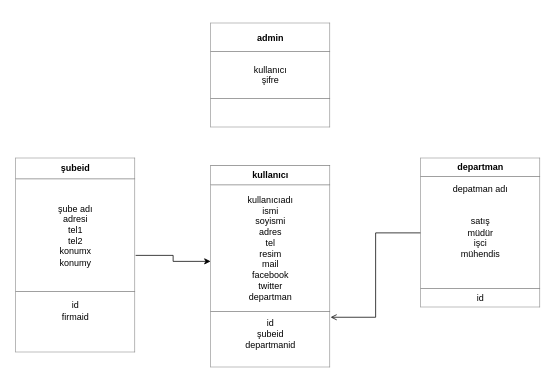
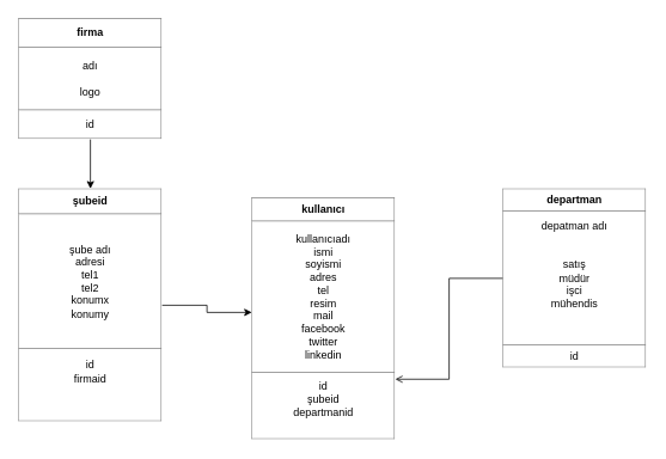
+ <mxCell id="3" value="&lt;table border=&quot;1&quot; width=&quot;100%&quot; cellpadding=&quot;4&quot; style=&quot;width: 100% ; height: 100% ; border-collapse: collapse&quot;&gt;&lt;tbody&gt;&lt;tr&gt;&lt;th align=&quot;center&quot;&gt;&lt;b&gt;firma&lt;/b&gt;&lt;/th&gt;&lt;/tr&gt;&lt;tr&gt;&lt;td align=&quot;center&quot;&gt;adı&lt;br&gt;&lt;br&gt;logo&lt;br&gt;&lt;/td&gt;&lt;/tr&gt;&lt;tr&gt;&lt;td align=&quot;center&quot;&gt;id&lt;br&gt;&lt;/td&gt;&lt;/tr&gt;&lt;/tbody&gt;&lt;/table&gt;" style="text;html=1;strokeColor=none;fillColor=none;overflow=fill;" parent="1" vertex="1"><mxGeometry x="20" width="160" height="135" as="geometry" y="20" /></mxCell>
- <mxCell id="7" value="&lt;table border=&quot;1&quot; width=&quot;100%&quot; cellpadding=&quot;4&quot; style=&quot;width: 100% ; height: 100% ; border-collapse: collapse&quot;&gt;&lt;tbody&gt;&lt;tr&gt;&lt;th align=&quot;center&quot;&gt;&lt;b&gt;admin&lt;/b&gt;&lt;/th&gt;&lt;/tr&gt;&lt;tr&gt;&lt;td align=&quot;center&quot;&gt;kullanıcı&lt;br&gt;şifre&lt;/td&gt;&lt;/tr&gt;&lt;tr&gt;&lt;td align=&quot;center&quot;&gt;&lt;br&gt;&lt;/td&gt;&lt;/tr&gt;&lt;/tbody&gt;&lt;/table&gt;" style="text;html=1;strokeColor=none;fillColor=none;overflow=fill;" parent="1" vertex="1"><mxGeometry x="280" y="30" width="160" height="140" as="geometry" /></mxCell>
+ <mxCell id="2" value="" style="edgeStyle=orthogonalEdgeStyle;rounded=0;orthogonalLoop=1;jettySize=auto;html=1;" parent="1" source="3" target="9" edge="1"><mxGeometry relative="1" as="geometry" /></mxCell>
- <mxCell id="4" value="&lt;table border=&quot;1&quot; width=&quot;100%&quot; cellpadding=&quot;4&quot; style=&quot;width: 100% ; height: 100% ; border-collapse: collapse&quot;&gt;&lt;tbody&gt;&lt;tr&gt;&lt;th align=&quot;center&quot;&gt;kullanıcı&lt;br&gt;&lt;/th&gt;&lt;/tr&gt;&lt;tr&gt;&lt;td align=&quot;center&quot;&gt;kullanıcıadı&lt;br&gt;ismi&lt;br&gt;soyismi&lt;br&gt;adres&lt;br&gt;tel&lt;br&gt;resim&lt;br&gt;mail&lt;br&gt;facebook&lt;br&gt;twitter&lt;br&gt;departman&lt;br&gt;&lt;/td&gt;&lt;/tr&gt;&lt;tr&gt;&lt;td align=&quot;center&quot;&gt;id&lt;br&gt;şubeid&lt;br&gt;departmanid&lt;br&gt;&lt;br&gt;&lt;/td&gt;&lt;/tr&gt;&lt;/tbody&gt;&lt;/table&gt;" style="text;html=1;strokeColor=none;fillColor=none;overflow=fill;" parent="1" vertex="1"><mxGeometry x="280" y="220" width="160" height="270" as="geometry" /></mxCell>
+ <mxCell id="4" value="&lt;table border=&quot;1&quot; width=&quot;100%&quot; cellpadding=&quot;4&quot; style=&quot;width: 100% ; height: 100% ; border-collapse: collapse&quot;&gt;&lt;tbody&gt;&lt;tr&gt;&lt;th align=&quot;center&quot;&gt;kullanıcı&lt;br&gt;&lt;/th&gt;&lt;/tr&gt;&lt;tr&gt;&lt;td align=&quot;center&quot;&gt;kullanıcıadı&lt;br&gt;ismi&lt;br&gt;soyismi&lt;br&gt;adres&lt;br&gt;tel&lt;br&gt;resim&lt;br&gt;mail&lt;br&gt;facebook&lt;br&gt;twitter&lt;br&gt;linkedin&lt;br&gt;&lt;/td&gt;&lt;/tr&gt;&lt;tr&gt;&lt;td align=&quot;center&quot;&gt;id&lt;br&gt;şubeid&lt;br&gt;departmanid&lt;br&gt;&lt;br&gt;&lt;/td&gt;&lt;/tr&gt;&lt;/tbody&gt;&lt;/table&gt;" style="text;html=1;strokeColor=none;fillColor=none;overflow=fill;" parent="1" vertex="1"><mxGeometry x="280" y="220" width="160" height="270" as="geometry" /></mxCell>
